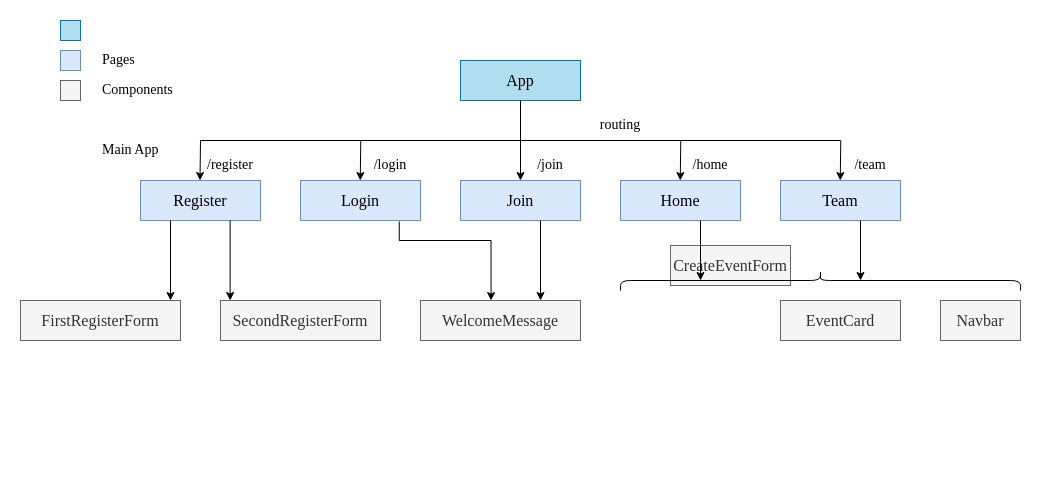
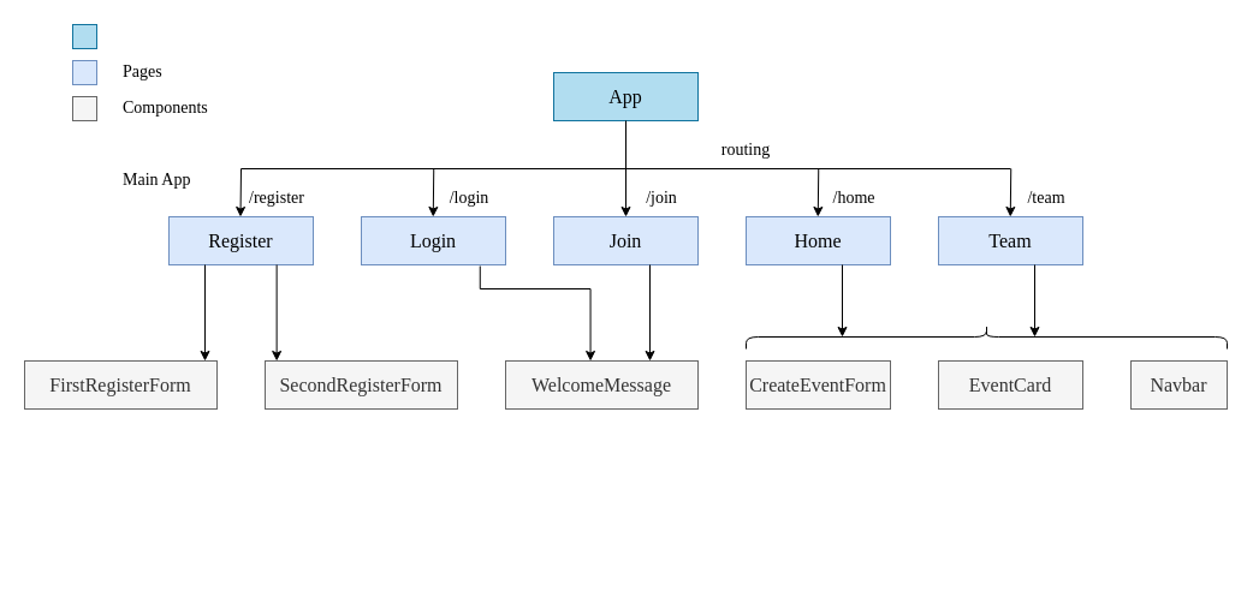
- <mxCell id="17" value="&lt;font style=&quot;font-size: 16px;&quot;&gt;CreateEventForm&lt;/font&gt;" style="rounded=0;whiteSpace=wrap;html=1;fillColor=#f5f5f5;fontColor=#333333;strokeColor=#666666;fontFamily=Times New Roman;" vertex="1" parent="1"><mxGeometry x="670" y="245" width="120" height="40" as="geometry" /></mxCell>
+ <mxCell id="17" value="&lt;font style=&quot;font-size: 16px;&quot;&gt;CreateEventForm&lt;/font&gt;" style="rounded=0;whiteSpace=wrap;html=1;fillColor=#f5f5f5;fontColor=#333333;strokeColor=#666666;fontFamily=Times New Roman;" vertex="1" parent="1"><mxGeometry x="620" y="300" width="120" height="40" as="geometry" /></mxCell>
